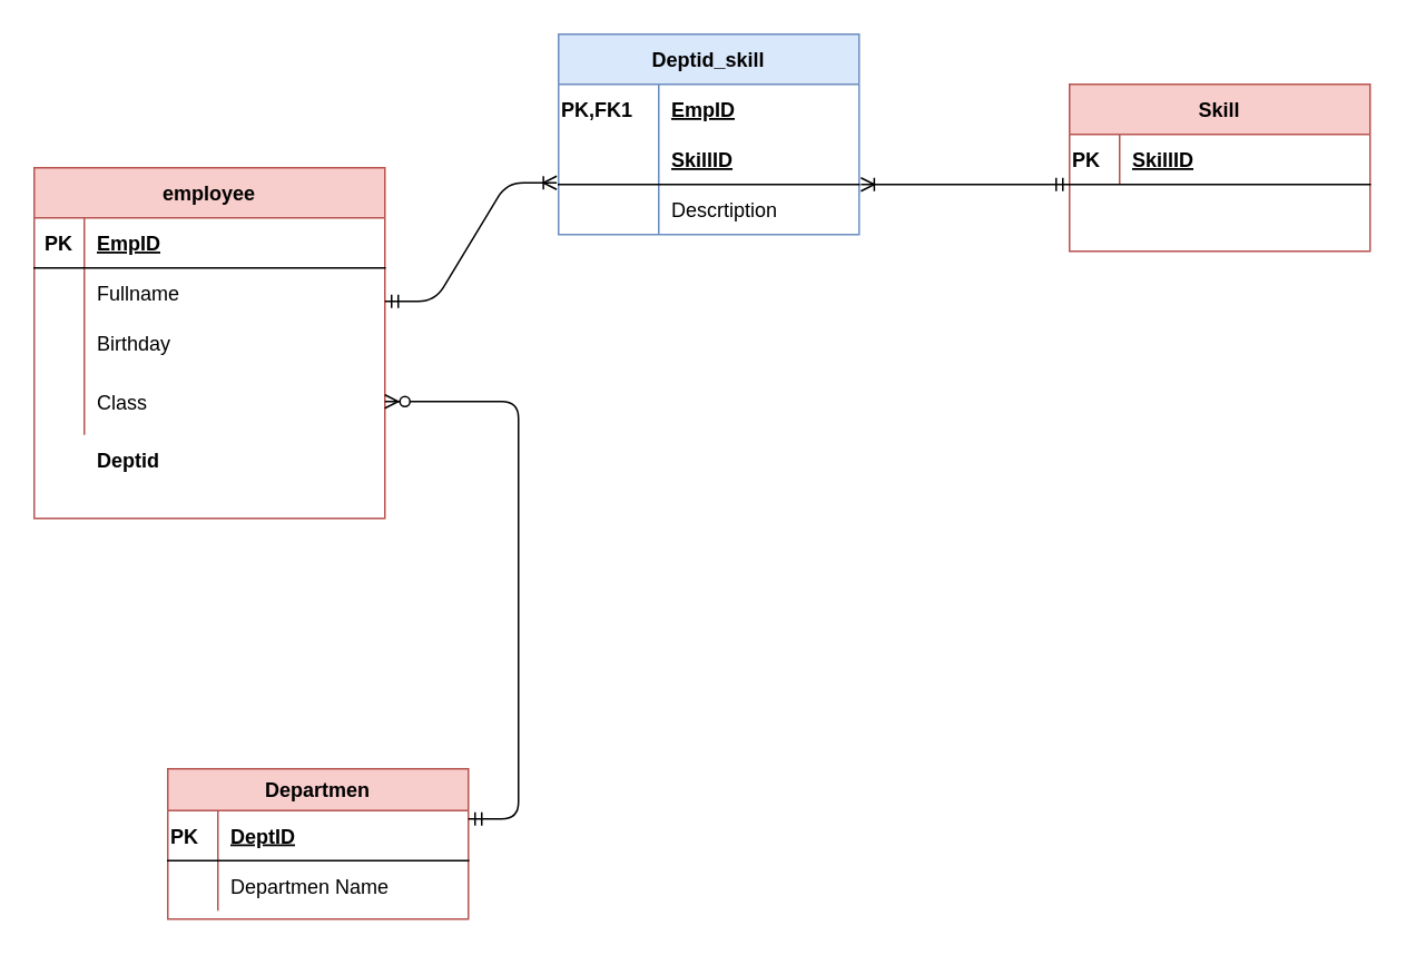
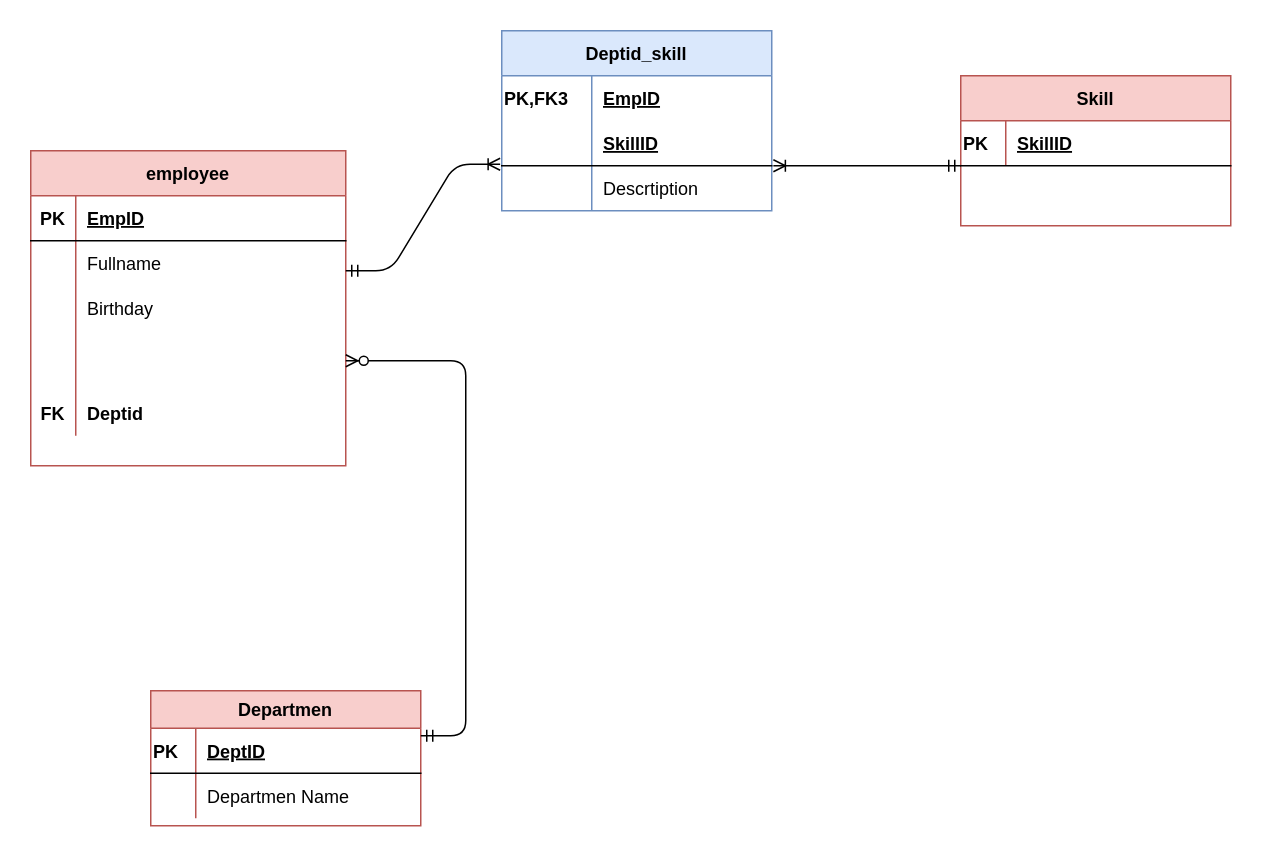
- <mxCell id="33" value="PK,FK1" style="shape=partialRectangle;connectable=0;fillColor=none;top=0;left=0;bottom=0;right=0;fontStyle=1;overflow=hidden;align=left;" vertex="1" parent="32"><mxGeometry width="60" height="30" as="geometry"><mxRectangle width="60" height="30" as="alternateBounds" /></mxGeometry></mxCell>
+ <mxCell id="33" value="PK,FK3" style="shape=partialRectangle;connectable=0;fillColor=none;top=0;left=0;bottom=0;right=0;fontStyle=1;overflow=hidden;align=left;" vertex="1" parent="32"><mxGeometry width="60" height="30" as="geometry"><mxRectangle width="60" height="30" as="alternateBounds" /></mxGeometry></mxCell>
- <mxCell id="14" value="Class" style="shape=partialRectangle;connectable=0;fillColor=none;top=0;left=0;bottom=0;right=0;align=left;spacingLeft=6;overflow=hidden;" vertex="1" parent="12"><mxGeometry x="30" width="180" height="40" as="geometry"><mxRectangle width="180" height="40" as="alternateBounds" /></mxGeometry></mxCell>
+ <mxCell id="16" value="FK" style="shape=partialRectangle;connectable=0;fillColor=none;top=0;left=0;bottom=0;right=0;editable=1;overflow=hidden;fontStyle=1" vertex="1" parent="15"><mxGeometry width="30" height="30" as="geometry"><mxRectangle width="30" height="30" as="alternateBounds" /></mxGeometry></mxCell>
